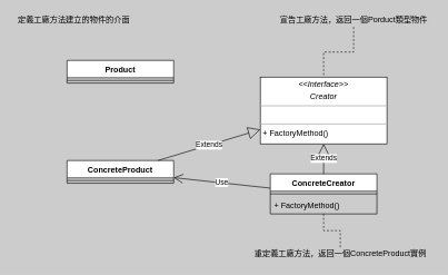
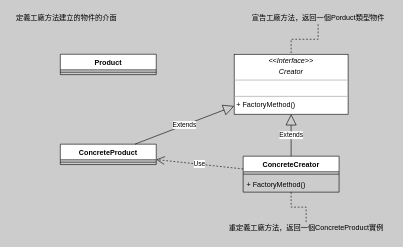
- <mxCell id="2" value="&lt;p style=&quot;margin: 0px ; margin-top: 4px ; text-align: center&quot;&gt;&lt;i&gt;&amp;lt;&amp;lt;Interface&amp;gt;&amp;gt;&lt;/i&gt;&lt;br&gt;&lt;/p&gt;&lt;p style=&quot;margin: 0px ; margin-top: 4px ; text-align: center&quot;&gt;&lt;i&gt;Creator&lt;/i&gt;&lt;/p&gt;&lt;hr size=&quot;1&quot;&gt;&lt;p style=&quot;margin: 0px ; margin-left: 4px&quot;&gt;&lt;br&gt;&lt;/p&gt;&lt;hr size=&quot;1&quot;&gt;&lt;p style=&quot;margin: 0px ; margin-left: 4px&quot;&gt;+ FactoryMethod()&lt;/p&gt;" style="verticalAlign=top;align=left;overflow=fill;fontSize=12;fontFamily=Helvetica;html=1;" vertex="1" parent="1"><mxGeometry x="390" y="115" width="190" height="100" as="geometry" /></mxCell>
+ <mxCell id="2" value="&lt;p style=&quot;margin: 0px ; margin-top: 4px ; text-align: center&quot;&gt;&lt;i&gt;&amp;lt;&amp;lt;Interface&amp;gt;&amp;gt;&lt;/i&gt;&lt;br&gt;&lt;/p&gt;&lt;p style=&quot;margin: 0px ; margin-top: 4px ; text-align: center&quot;&gt;&lt;i&gt;Creator&lt;/i&gt;&lt;/p&gt;&lt;hr size=&quot;1&quot;&gt;&lt;p style=&quot;margin: 0px ; margin-left: 4px&quot;&gt;&lt;br&gt;&lt;/p&gt;&lt;hr size=&quot;1&quot;&gt;&lt;p style=&quot;margin: 0px ; margin-left: 4px&quot;&gt;+ FactoryMethod()&lt;/p&gt;" style="verticalAlign=top;align=left;overflow=fill;fontSize=12;fontFamily=Helvetica;html=1;" vertex="1" parent="1"><mxGeometry x="390" y="90" width="190" height="100" as="geometry" /></mxCell>
- <mxCell id="11" value="Use" style="endArrow=open;endSize=12;dashed=0;html=1;" edge="1" parent="1" source="8" target="6"><mxGeometry width="160" relative="1" as="geometry"><mxPoint x="350" y="240" as="sourcePoint" /><mxPoint x="510" y="240" as="targetPoint" /></mxGeometry></mxCell>
+ <mxCell id="11" value="Use" style="endArrow=open;endSize=12;dashed=1;html=1;" edge="1" parent="1" source="8" target="6"><mxGeometry width="160" relative="1" as="geometry"><mxPoint x="350" y="240" as="sourcePoint" /><mxPoint x="510" y="240" as="targetPoint" /></mxGeometry></mxCell>
